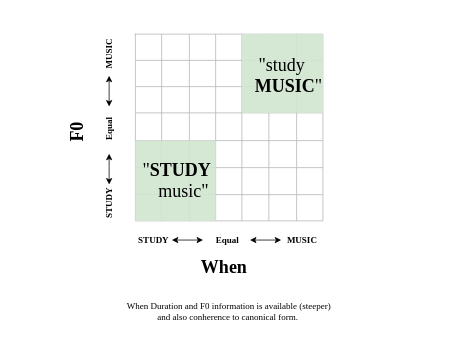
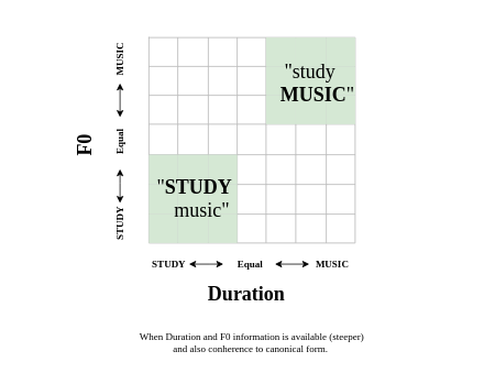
- <mxCell id="73" value="When" style="text;strokeColor=none;fillColor=none;html=1;fontSize=24;fontStyle=1;verticalAlign=middle;align=center;fontFamily=Times New Roman;" vertex="1" parent="1"><mxGeometry x="248" y="336" width="100" height="40" as="geometry" /></mxCell>
+ <mxCell id="73" value="Duration" style="text;strokeColor=none;fillColor=none;html=1;fontSize=24;fontStyle=1;verticalAlign=middle;align=center;fontFamily=Times New Roman;" vertex="1" parent="1"><mxGeometry x="248" y="336" width="100" height="40" as="geometry" /></mxCell>
